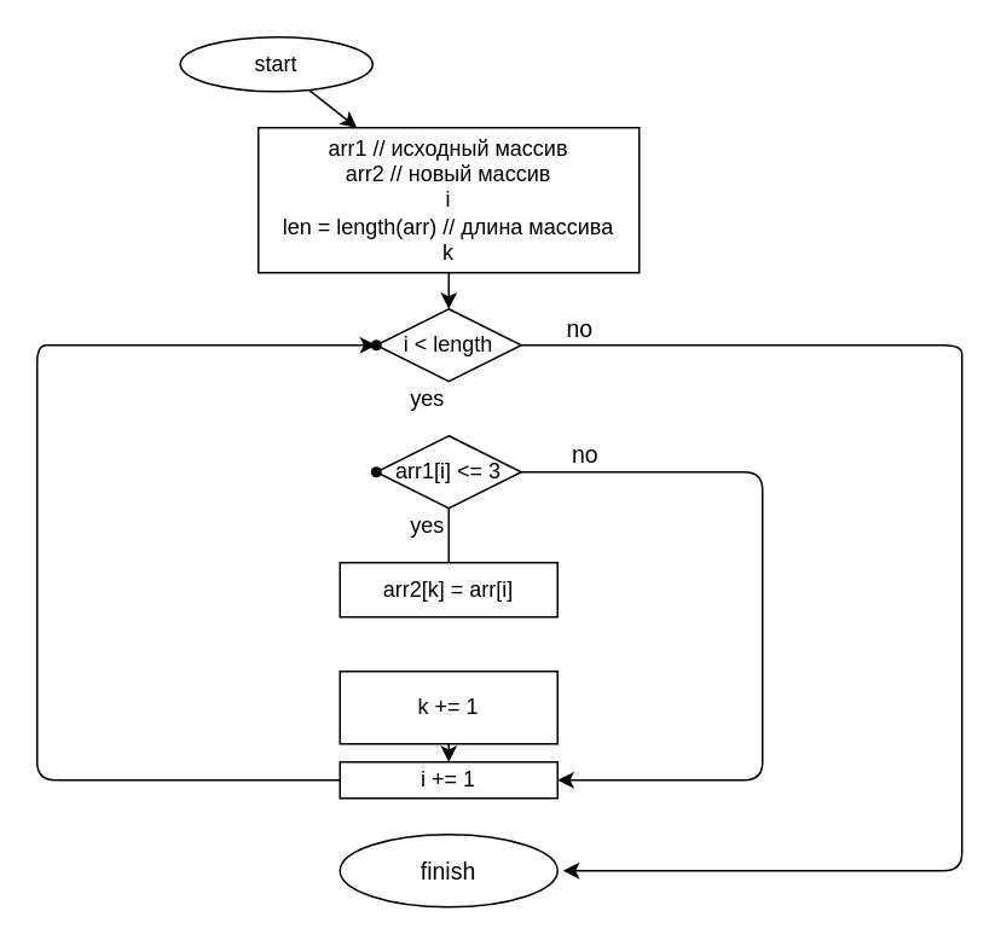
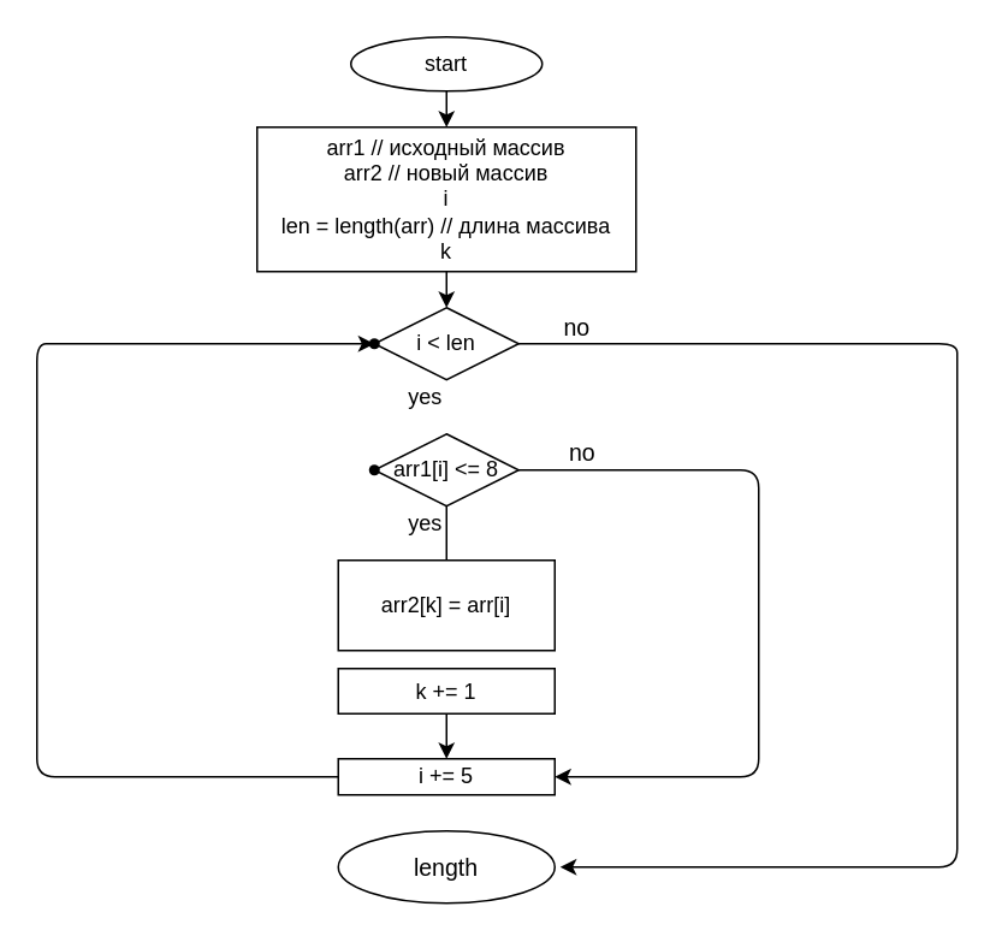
- <mxCell id="3" value="start" style="ellipse;whiteSpace=wrap;html=1;" parent="1" vertex="1"><mxGeometry x="99" y="20" width="106" height="30" as="geometry" /></mxCell>
+ <mxCell id="3" value="start" style="ellipse;whiteSpace=wrap;html=1;" parent="1" vertex="1"><mxGeometry x="194" y="20" width="106" height="30" as="geometry" /></mxCell>
- <mxCell id="8" value="i &amp;lt; length" style="rhombus;whiteSpace=wrap;html=1;" parent="1" vertex="1"><mxGeometry x="207" y="170" width="80" height="40" as="geometry" /></mxCell>
+ <mxCell id="8" value="i &amp;lt; len" style="rhombus;whiteSpace=wrap;html=1;" parent="1" vertex="1"><mxGeometry x="207" y="170" width="80" height="40" as="geometry" /></mxCell>
- <mxCell id="12" value="arr1[i] &amp;lt;= 3" style="rhombus;whiteSpace=wrap;html=1;" parent="1" vertex="1"><mxGeometry x="207" y="240" width="80" height="40" as="geometry" /></mxCell>
+ <mxCell id="12" value="arr1[i] &amp;lt;= 8" style="rhombus;whiteSpace=wrap;html=1;" parent="1" vertex="1"><mxGeometry x="207" y="240" width="80" height="40" as="geometry" /></mxCell>
- <mxCell id="13" value="arr2[k] = arr[i]" style="whiteSpace=wrap;html=1;" parent="1" vertex="1"><mxGeometry x="187" y="310" width="120" height="30" as="geometry" /></mxCell>
+ <mxCell id="13" value="arr2[k] = arr[i]" style="whiteSpace=wrap;html=1;" parent="1" vertex="1"><mxGeometry x="187" y="310" width="120" height="50" as="geometry" /></mxCell>
- <mxCell id="16" value="k += 1" style="whiteSpace=wrap;html=1;" parent="1" vertex="1"><mxGeometry x="187" y="370" width="120" height="40" as="geometry" /></mxCell>
+ <mxCell id="16" value="k += 1" style="whiteSpace=wrap;html=1;" parent="1" vertex="1"><mxGeometry x="187" y="370" width="120" height="25" as="geometry" /></mxCell>
- <mxCell id="22" value="i += 1" style="whiteSpace=wrap;html=1;" parent="1" vertex="1"><mxGeometry x="187" y="420" width="120" height="20" as="geometry" /></mxCell>
+ <mxCell id="22" value="i += 5" style="whiteSpace=wrap;html=1;" parent="1" vertex="1"><mxGeometry x="187" y="420" width="120" height="20" as="geometry" /></mxCell>
- <mxCell id="23" value="finish" style="ellipse;whiteSpace=wrap;html=1;fontSize=13;" parent="1" vertex="1"><mxGeometry x="187" y="460" width="120" height="40" as="geometry" /></mxCell>
+ <mxCell id="23" value="length" style="ellipse;whiteSpace=wrap;html=1;fontSize=13;" parent="1" vertex="1"><mxGeometry x="187" y="460" width="120" height="40" as="geometry" /></mxCell>
